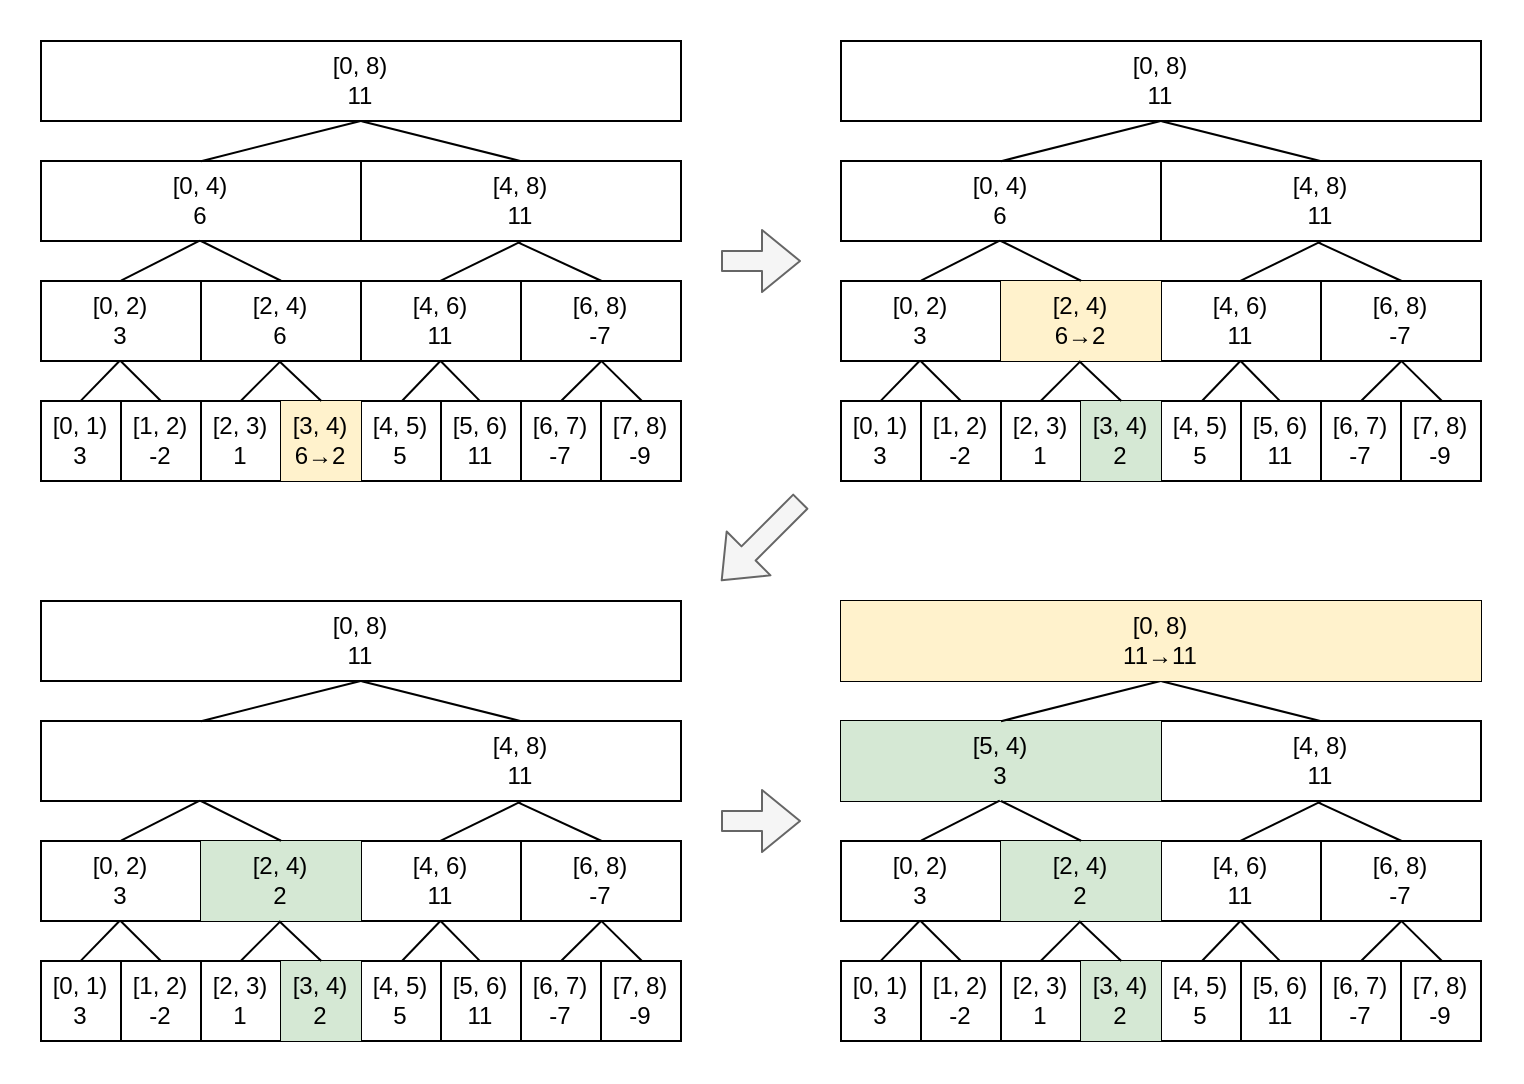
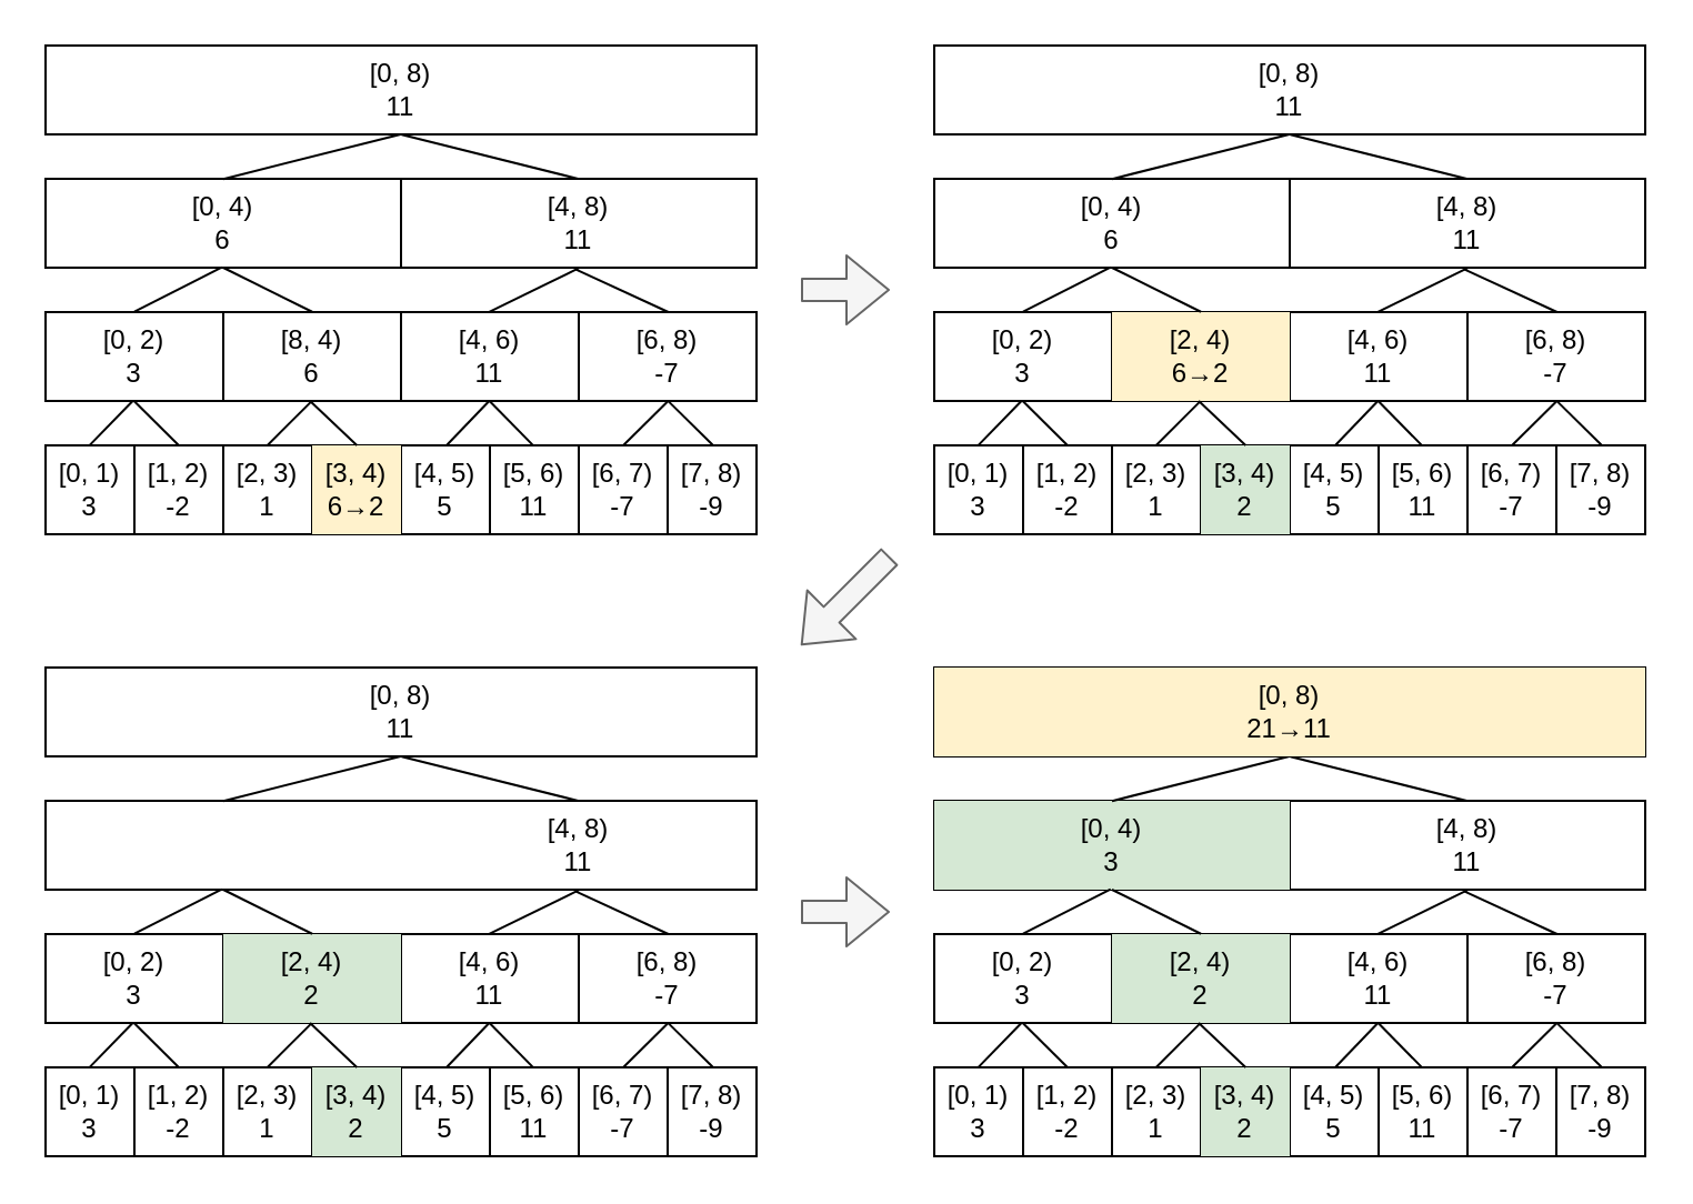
- <mxCell id="15" value="[2, 4)&lt;br&gt;6" style="shape=partialRectangle;html=1;whiteSpace=wrap;connectable=0;fillColor=none;top=0;left=0;bottom=0;right=0;overflow=hidden;" parent="13" vertex="1"><mxGeometry x="80" width="80" height="40" as="geometry" /></mxCell>
+ <mxCell id="15" value="[8, 4)&lt;br&gt;6" style="shape=partialRectangle;html=1;whiteSpace=wrap;connectable=0;fillColor=none;top=0;left=0;bottom=0;right=0;overflow=hidden;" parent="13" vertex="1"><mxGeometry x="80" width="80" height="40" as="geometry" /></mxCell>
- <mxCell id="151" value="[0, 8)&lt;br&gt;11→11" style="shape=partialRectangle;html=1;whiteSpace=wrap;connectable=0;fillColor=#fff2cc;top=0;left=0;bottom=0;right=0;overflow=hidden;strokeColor=#d6b656;" vertex="1" parent="150"><mxGeometry width="320" height="40" as="geometry" /></mxCell>
+ <mxCell id="151" value="[0, 8)&lt;br&gt;21→11" style="shape=partialRectangle;html=1;whiteSpace=wrap;connectable=0;fillColor=#fff2cc;top=0;left=0;bottom=0;right=0;overflow=hidden;strokeColor=#d6b656;" vertex="1" parent="150"><mxGeometry width="320" height="40" as="geometry" /></mxCell>
- <mxCell id="133" value="[5, 4)&lt;br&gt;3" style="shape=partialRectangle;html=1;whiteSpace=wrap;connectable=0;fillColor=#d5e8d4;top=0;left=0;bottom=0;right=0;overflow=hidden;strokeColor=#82b366;" vertex="1" parent="132"><mxGeometry width="160" height="40" as="geometry" /></mxCell>
+ <mxCell id="133" value="[0, 4)&lt;br&gt;3" style="shape=partialRectangle;html=1;whiteSpace=wrap;connectable=0;fillColor=#d5e8d4;top=0;left=0;bottom=0;right=0;overflow=hidden;strokeColor=#82b366;" vertex="1" parent="132"><mxGeometry width="160" height="40" as="geometry" /></mxCell>
